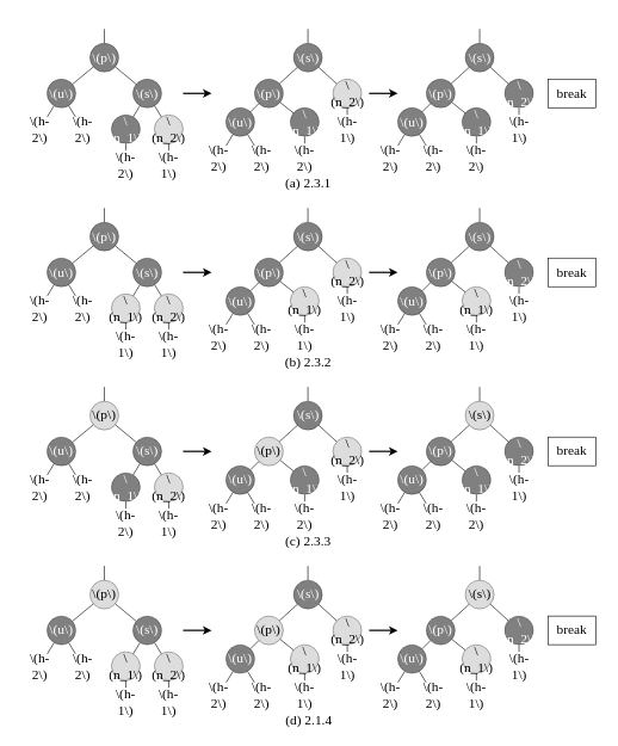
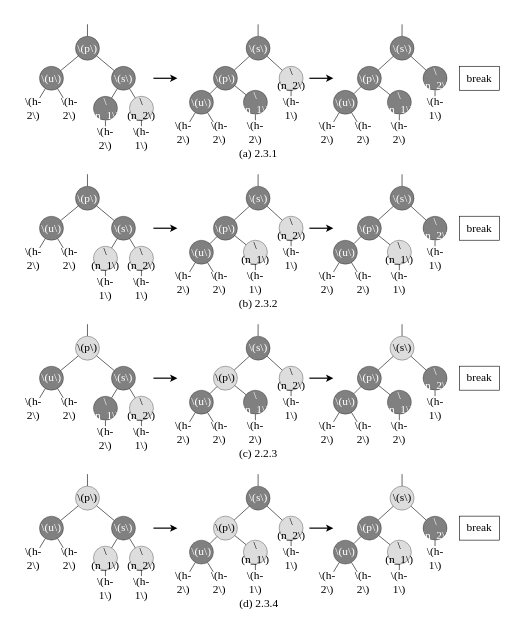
- <mxCell id="63" value="&lt;font style=&quot;font-size: 19px;&quot; face=&quot;Times New Roman&quot;&gt;(c) 2.3.3&lt;/font&gt;" style="rounded=0;whiteSpace=wrap;html=1;container=1;verticalAlign=bottom;strokeColor=none;fillColor=none;" vertex="1" parent="1"><mxGeometry y="520" width="820" height="250" as="geometry" x="20"><mxRectangle x="177" y="190" width="50" height="40" as="alternateBounds" /></mxGeometry></mxCell>
+ <mxCell id="63" value="&lt;font style=&quot;font-size: 19px;&quot; face=&quot;Times New Roman&quot;&gt;(c) 2.2.3&lt;/font&gt;" style="rounded=0;whiteSpace=wrap;html=1;container=1;verticalAlign=bottom;strokeColor=none;fillColor=none;" vertex="1" parent="1"><mxGeometry y="520" width="820" height="250" as="geometry" x="20"><mxRectangle x="177" y="190" width="50" height="40" as="alternateBounds" /></mxGeometry></mxCell>
- <mxCell id="2" value="&lt;font style=&quot;font-size: 19px;&quot; face=&quot;Times New Roman&quot;&gt;(d) 2.1.4&lt;/font&gt;" style="rounded=0;whiteSpace=wrap;html=1;container=1;verticalAlign=bottom;strokeColor=none;fillColor=none;" vertex="1" parent="1"><mxGeometry x="20.5" y="770" width="820" height="250" as="geometry"><mxRectangle x="177" y="190" width="50" height="40" as="alternateBounds" /></mxGeometry></mxCell>
+ <mxCell id="2" value="&lt;font style=&quot;font-size: 19px;&quot; face=&quot;Times New Roman&quot;&gt;(d) 2.3.4&lt;/font&gt;" style="rounded=0;whiteSpace=wrap;html=1;container=1;verticalAlign=bottom;strokeColor=none;fillColor=none;" vertex="1" parent="1"><mxGeometry x="20.5" y="770" width="820" height="250" as="geometry"><mxRectangle x="177" y="190" width="50" height="40" as="alternateBounds" /></mxGeometry></mxCell>
